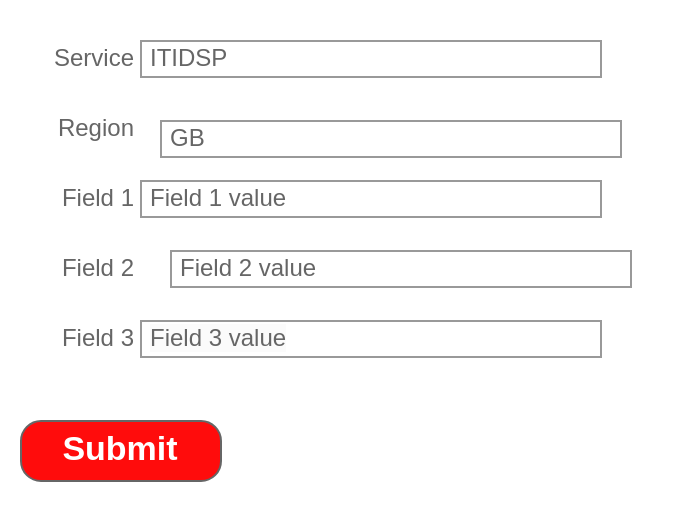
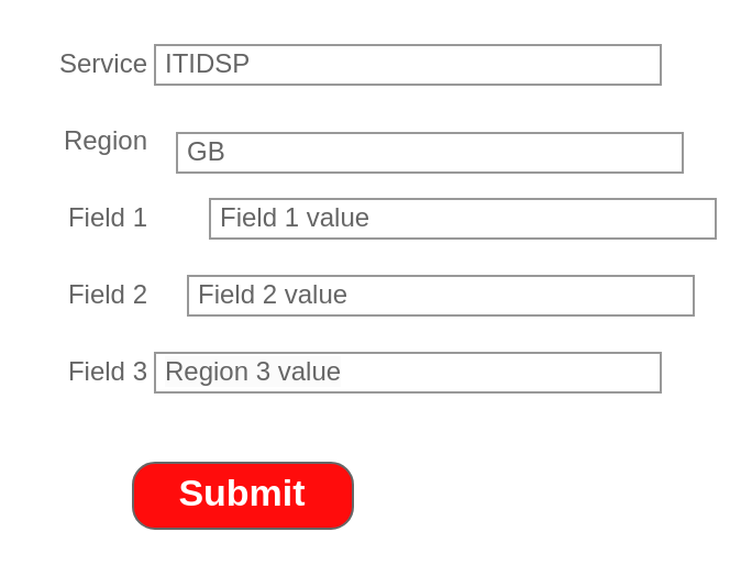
- <mxCell id="7" value="Field 1 value" style="strokeWidth=1;shadow=0;dashed=0;align=center;html=1;shape=mxgraph.mockup.forms.rrect;fillColor=#ffffff;rSize=0;fontColor=#666666;align=left;spacingLeft=3;strokeColor=#999999;" vertex="1" parent="1"><mxGeometry x="70" y="90" width="230" height="18" as="geometry" /></mxCell>
+ <mxCell id="7" value="Field 1 value" style="strokeWidth=1;shadow=0;dashed=0;align=center;html=1;shape=mxgraph.mockup.forms.rrect;fillColor=#ffffff;rSize=0;fontColor=#666666;align=left;spacingLeft=3;strokeColor=#999999;" vertex="1" parent="1"><mxGeometry x="95" y="90" width="230" height="18" as="geometry" /></mxCell>
- <mxCell id="11" value="&lt;span style=&quot;color: rgb(102, 102, 102); font-family: Helvetica; font-size: 12px; font-style: normal; font-variant-ligatures: normal; font-variant-caps: normal; font-weight: 400; letter-spacing: normal; orphans: 2; text-align: left; text-indent: 0px; text-transform: none; widows: 2; word-spacing: 0px; -webkit-text-stroke-width: 0px; white-space: nowrap; background-color: rgb(251, 251, 251); text-decoration-thickness: initial; text-decoration-style: initial; text-decoration-color: initial; float: none; display: inline !important;&quot;&gt;Field 3 value&lt;/span&gt;" style="strokeWidth=1;shadow=0;dashed=0;align=center;html=1;shape=mxgraph.mockup.forms.rrect;fillColor=#ffffff;rSize=0;fontColor=#666666;align=left;spacingLeft=3;strokeColor=#999999;" vertex="1" parent="1"><mxGeometry x="70" y="160" width="230" height="18" as="geometry" /></mxCell>
+ <mxCell id="11" value="&lt;span style=&quot;color: rgb(102, 102, 102); font-family: Helvetica; font-size: 12px; font-style: normal; font-variant-ligatures: normal; font-variant-caps: normal; font-weight: 400; letter-spacing: normal; orphans: 2; text-align: left; text-indent: 0px; text-transform: none; widows: 2; word-spacing: 0px; -webkit-text-stroke-width: 0px; white-space: nowrap; background-color: rgb(251, 251, 251); text-decoration-thickness: initial; text-decoration-style: initial; text-decoration-color: initial; float: none; display: inline !important;&quot;&gt;Region 3 value&lt;/span&gt;" style="strokeWidth=1;shadow=0;dashed=0;align=center;html=1;shape=mxgraph.mockup.forms.rrect;fillColor=#ffffff;rSize=0;fontColor=#666666;align=left;spacingLeft=3;strokeColor=#999999;" vertex="1" parent="1"><mxGeometry x="70" y="160" width="230" height="18" as="geometry" /></mxCell>
- <mxCell id="12" value="Submit" style="strokeWidth=1;shadow=0;dashed=0;align=center;html=1;shape=mxgraph.mockup.buttons.button;strokeColor=#666666;fontColor=#ffffff;mainText=;buttonStyle=round;fontSize=17;fontStyle=1;fillColor=#FF0C0C;whiteSpace=wrap;" vertex="1" parent="1"><mxGeometry x="10" y="210" width="100" height="30" as="geometry" /></mxCell>
+ <mxCell id="12" value="Submit" style="strokeWidth=1;shadow=0;dashed=0;align=center;html=1;shape=mxgraph.mockup.buttons.button;strokeColor=#666666;fontColor=#ffffff;mainText=;buttonStyle=round;fontSize=17;fontStyle=1;fillColor=#FF0C0C;whiteSpace=wrap;" vertex="1" parent="1"><mxGeometry x="60" y="210" width="100" height="30" as="geometry" /></mxCell>
